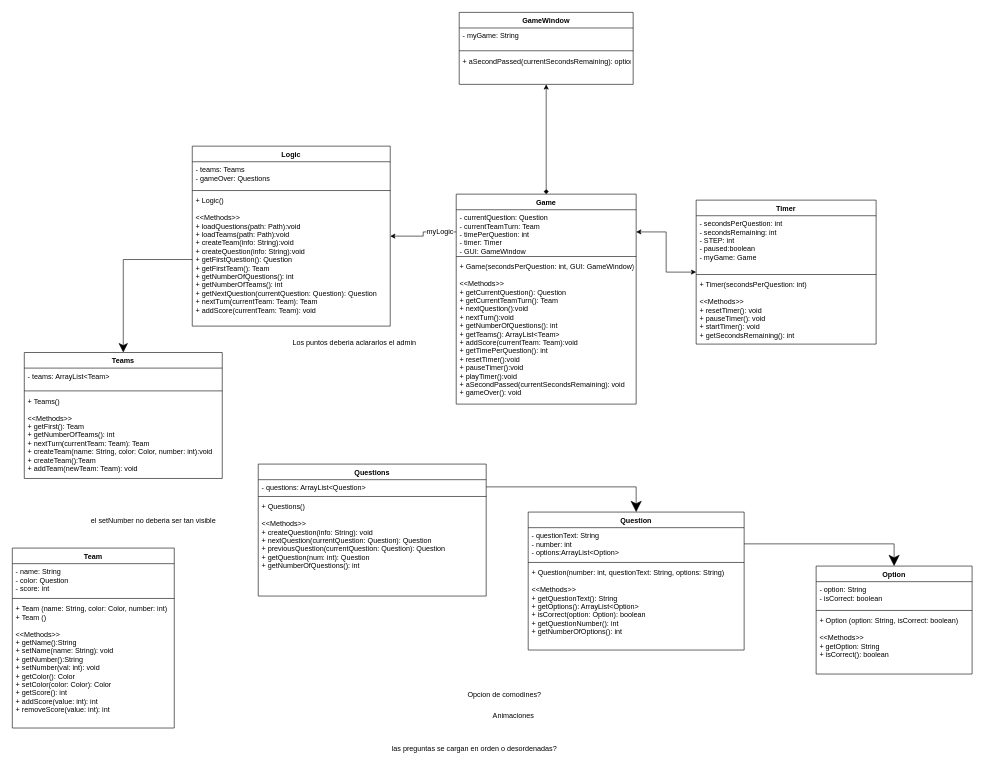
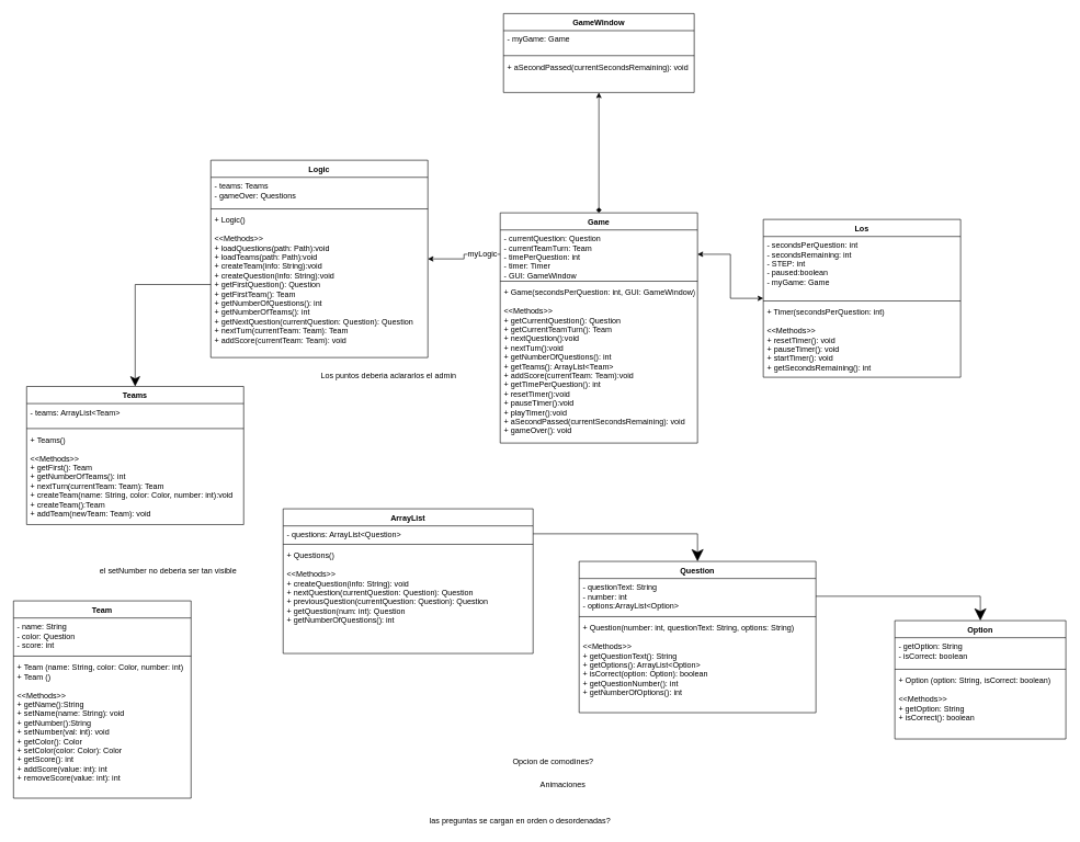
- <mxCell id="38" value="- myGame: String" style="text;strokeColor=none;fillColor=none;align=left;verticalAlign=top;spacingLeft=4;spacingRight=4;overflow=hidden;rotatable=0;points=[[0,0.5],[1,0.5]];portConstraint=eastwest;" parent="37" vertex="1"><mxGeometry y="26" width="290" height="34" as="geometry" /></mxCell>
+ <mxCell id="38" value="- myGame: Game" style="text;strokeColor=none;fillColor=none;align=left;verticalAlign=top;spacingLeft=4;spacingRight=4;overflow=hidden;rotatable=0;points=[[0,0.5],[1,0.5]];portConstraint=eastwest;" parent="37" vertex="1"><mxGeometry y="26" width="290" height="34" as="geometry" /></mxCell>
- <mxCell id="40" value="+ aSecondPassed(currentSecondsRemaining): options" style="text;strokeColor=none;fillColor=none;align=left;verticalAlign=top;spacingLeft=4;spacingRight=4;overflow=hidden;rotatable=0;points=[[0,0.5],[1,0.5]];portConstraint=eastwest;" parent="37" vertex="1"><mxGeometry y="68" width="290" height="52" as="geometry" /></mxCell>
+ <mxCell id="40" value="+ aSecondPassed(currentSecondsRemaining): void" style="text;strokeColor=none;fillColor=none;align=left;verticalAlign=top;spacingLeft=4;spacingRight=4;overflow=hidden;rotatable=0;points=[[0,0.5],[1,0.5]];portConstraint=eastwest;" parent="37" vertex="1"><mxGeometry y="68" width="290" height="52" as="geometry" /></mxCell>
- <mxCell id="45" value="Timer" style="swimlane;fontStyle=1;align=center;verticalAlign=top;childLayout=stackLayout;horizontal=1;startSize=26;horizontalStack=0;resizeParent=1;resizeParentMax=0;resizeLast=0;collapsible=1;marginBottom=0;" parent="1" vertex="1"><mxGeometry x="1160" y="333" width="300" height="240" as="geometry" /></mxCell>
+ <mxCell id="45" value="Los" style="swimlane;fontStyle=1;align=center;verticalAlign=top;childLayout=stackLayout;horizontal=1;startSize=26;horizontalStack=0;resizeParent=1;resizeParentMax=0;resizeLast=0;collapsible=1;marginBottom=0;" parent="1" vertex="1"><mxGeometry x="1160" y="333" width="300" height="240" as="geometry" /></mxCell>
- <mxCell id="6" value="Questions" style="swimlane;fontStyle=1;align=center;verticalAlign=top;childLayout=stackLayout;horizontal=1;startSize=26;horizontalStack=0;resizeParent=1;resizeParentMax=0;resizeLast=0;collapsible=1;marginBottom=0;" parent="1" vertex="1"><mxGeometry x="430" y="773" width="380" height="220" as="geometry" /></mxCell>
+ <mxCell id="6" value="ArrayList" style="swimlane;fontStyle=1;align=center;verticalAlign=top;childLayout=stackLayout;horizontal=1;startSize=26;horizontalStack=0;resizeParent=1;resizeParentMax=0;resizeLast=0;collapsible=1;marginBottom=0;" parent="1" vertex="1"><mxGeometry x="430" y="773" width="380" height="220" as="geometry" /></mxCell>
- <mxCell id="24" value="- option: String&#10;- isCorrect: boolean" style="text;strokeColor=none;fillColor=none;align=left;verticalAlign=top;spacingLeft=4;spacingRight=4;overflow=hidden;rotatable=0;points=[[0,0.5],[1,0.5]];portConstraint=eastwest;" parent="23" vertex="1"><mxGeometry y="26" width="260" height="44" as="geometry" /></mxCell>
+ <mxCell id="24" value="- getOption: String&#10;- isCorrect: boolean" style="text;strokeColor=none;fillColor=none;align=left;verticalAlign=top;spacingLeft=4;spacingRight=4;overflow=hidden;rotatable=0;points=[[0,0.5],[1,0.5]];portConstraint=eastwest;" parent="23" vertex="1"><mxGeometry y="26" width="260" height="44" as="geometry" /></mxCell>
